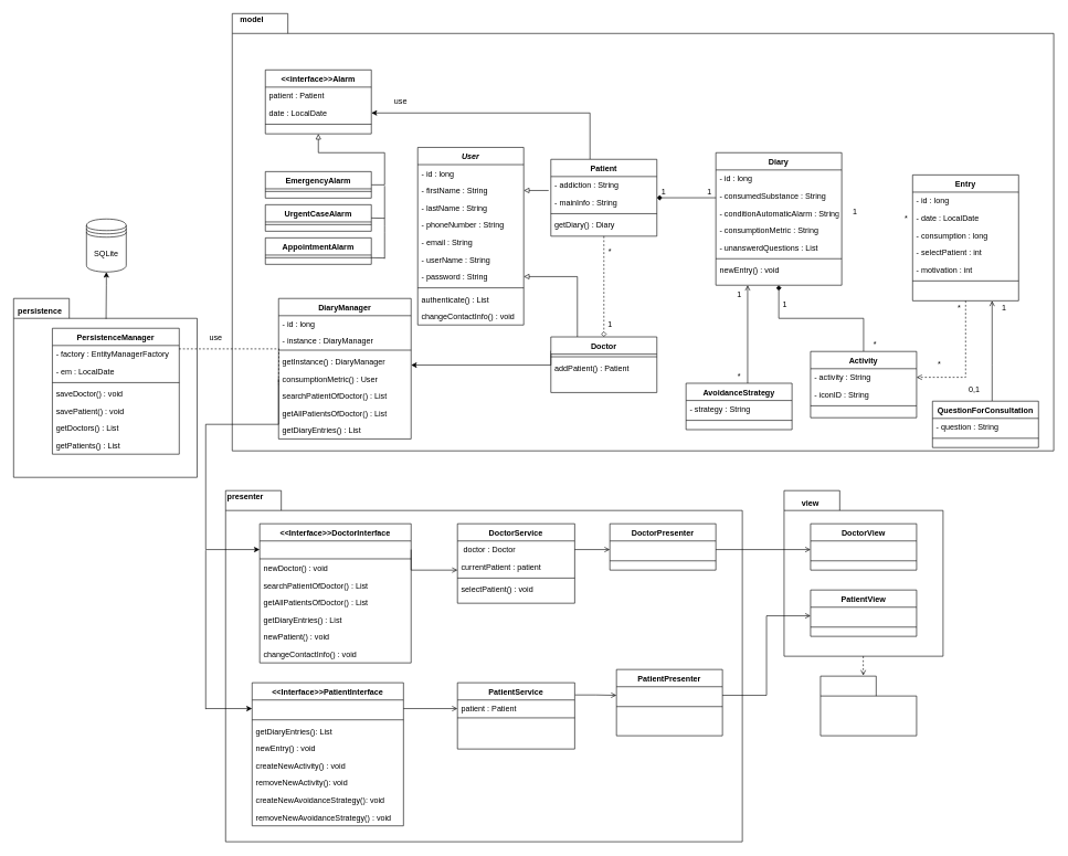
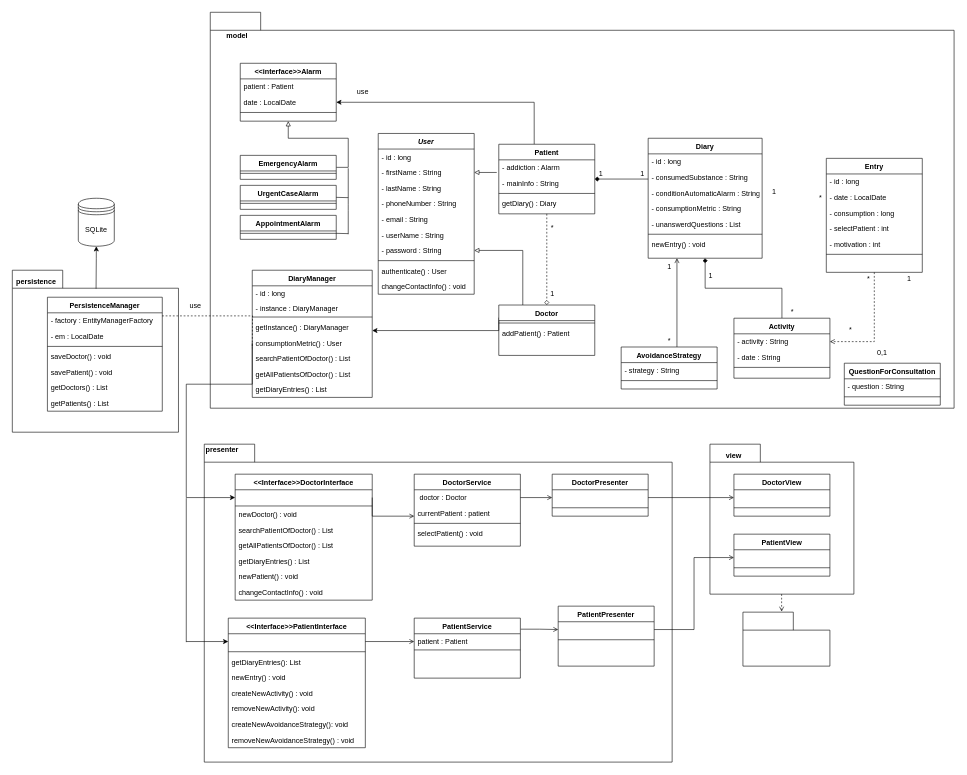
- <mxCell id="25" value="model" style="text;html=1;strokeColor=none;fillColor=none;align=center;verticalAlign=middle;whiteSpace=wrap;rounded=0;fontStyle=1" parent="1" vertex="1"><mxGeometry x="360" y="20" width="40" height="20" as="geometry" /></mxCell>
+ <mxCell id="25" value="model" style="text;html=1;strokeColor=none;fillColor=none;align=center;verticalAlign=middle;whiteSpace=wrap;rounded=0;fontStyle=1" parent="1" vertex="1"><mxGeometry x="375" y="50" width="40" height="20" as="geometry" /></mxCell>
- <mxCell id="58" value="- addiction : String" style="text;align=left;verticalAlign=top;spacingLeft=4;spacingRight=4;overflow=hidden;rotatable=0;points=[[0,0.5],[1,0.5]];portConstraint=eastwest;" parent="57" vertex="1"><mxGeometry y="26" width="160" height="26" as="geometry" /></mxCell>
+ <mxCell id="58" value="- addiction : Alarm" style="text;align=left;verticalAlign=top;spacingLeft=4;spacingRight=4;overflow=hidden;rotatable=0;points=[[0,0.5],[1,0.5]];portConstraint=eastwest;" parent="57" vertex="1"><mxGeometry y="26" width="160" height="26" as="geometry" /></mxCell>
- <mxCell id="111" value="authenticate() : List" style="text;strokeColor=none;fillColor=none;align=left;verticalAlign=top;spacingLeft=4;spacingRight=4;overflow=hidden;rotatable=0;points=[[0,0.5],[1,0.5]];portConstraint=eastwest;" parent="102" vertex="1"><mxGeometry y="216" width="160" height="26" as="geometry" /></mxCell>
+ <mxCell id="111" value="authenticate() : User" style="text;strokeColor=none;fillColor=none;align=left;verticalAlign=top;spacingLeft=4;spacingRight=4;overflow=hidden;rotatable=0;points=[[0,0.5],[1,0.5]];portConstraint=eastwest;" parent="102" vertex="1"><mxGeometry y="216" width="160" height="26" as="geometry" /></mxCell>
- <mxCell id="38" style="edgeStyle=orthogonalEdgeStyle;rounded=0;orthogonalLoop=1;jettySize=auto;html=1;startArrow=none;startFill=0;endArrow=open;endFill=0;entryX=0.75;entryY=1;entryDx=0;entryDy=0;" parent="1" source="120" target="50" edge="1"><mxGeometry relative="1" as="geometry"><mxPoint x="1520" y="460" as="targetPoint" /><Array as="points"><mxPoint x="1497" y="550" /><mxPoint x="1497" y="550" /></Array></mxGeometry></mxCell>
- <mxCell id="118" value="- iconID : String" style="text;align=left;verticalAlign=top;spacingLeft=4;spacingRight=4;overflow=hidden;rotatable=0;points=[[0,0.5],[1,0.5]];portConstraint=eastwest;rounded=0;shadow=0;html=0;" parent="116" vertex="1"><mxGeometry y="52" width="160" height="26" as="geometry" /></mxCell>
+ <mxCell id="118" value="- date : String" style="text;align=left;verticalAlign=top;spacingLeft=4;spacingRight=4;overflow=hidden;rotatable=0;points=[[0,0.5],[1,0.5]];portConstraint=eastwest;rounded=0;shadow=0;html=0;" parent="116" vertex="1"><mxGeometry y="52" width="160" height="26" as="geometry" /></mxCell>
